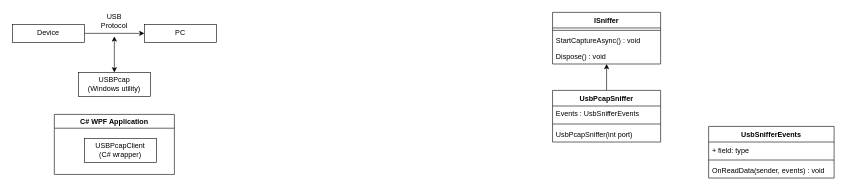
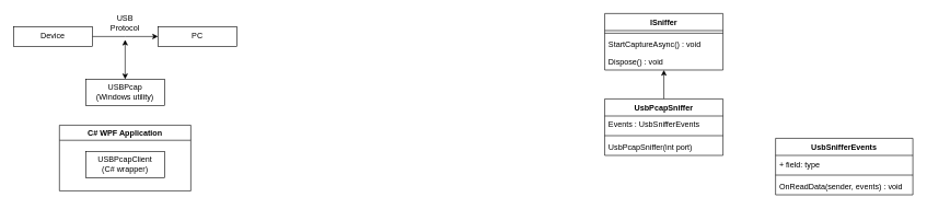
- <mxCell id="10" value="USBPcapClient&lt;br&gt;(C# wrapper)" style="rounded=0;whiteSpace=wrap;html=1;" vertex="1" parent="9"><mxGeometry x="50" y="40" width="120" height="40" as="geometry" /></mxCell>
+ <mxCell id="10" value="USBPcapClient&lt;br&gt;(C# wrapper)" style="rounded=0;whiteSpace=wrap;html=1;" vertex="1" parent="9"><mxGeometry x="40" y="40" width="120" height="40" as="geometry" /></mxCell>
